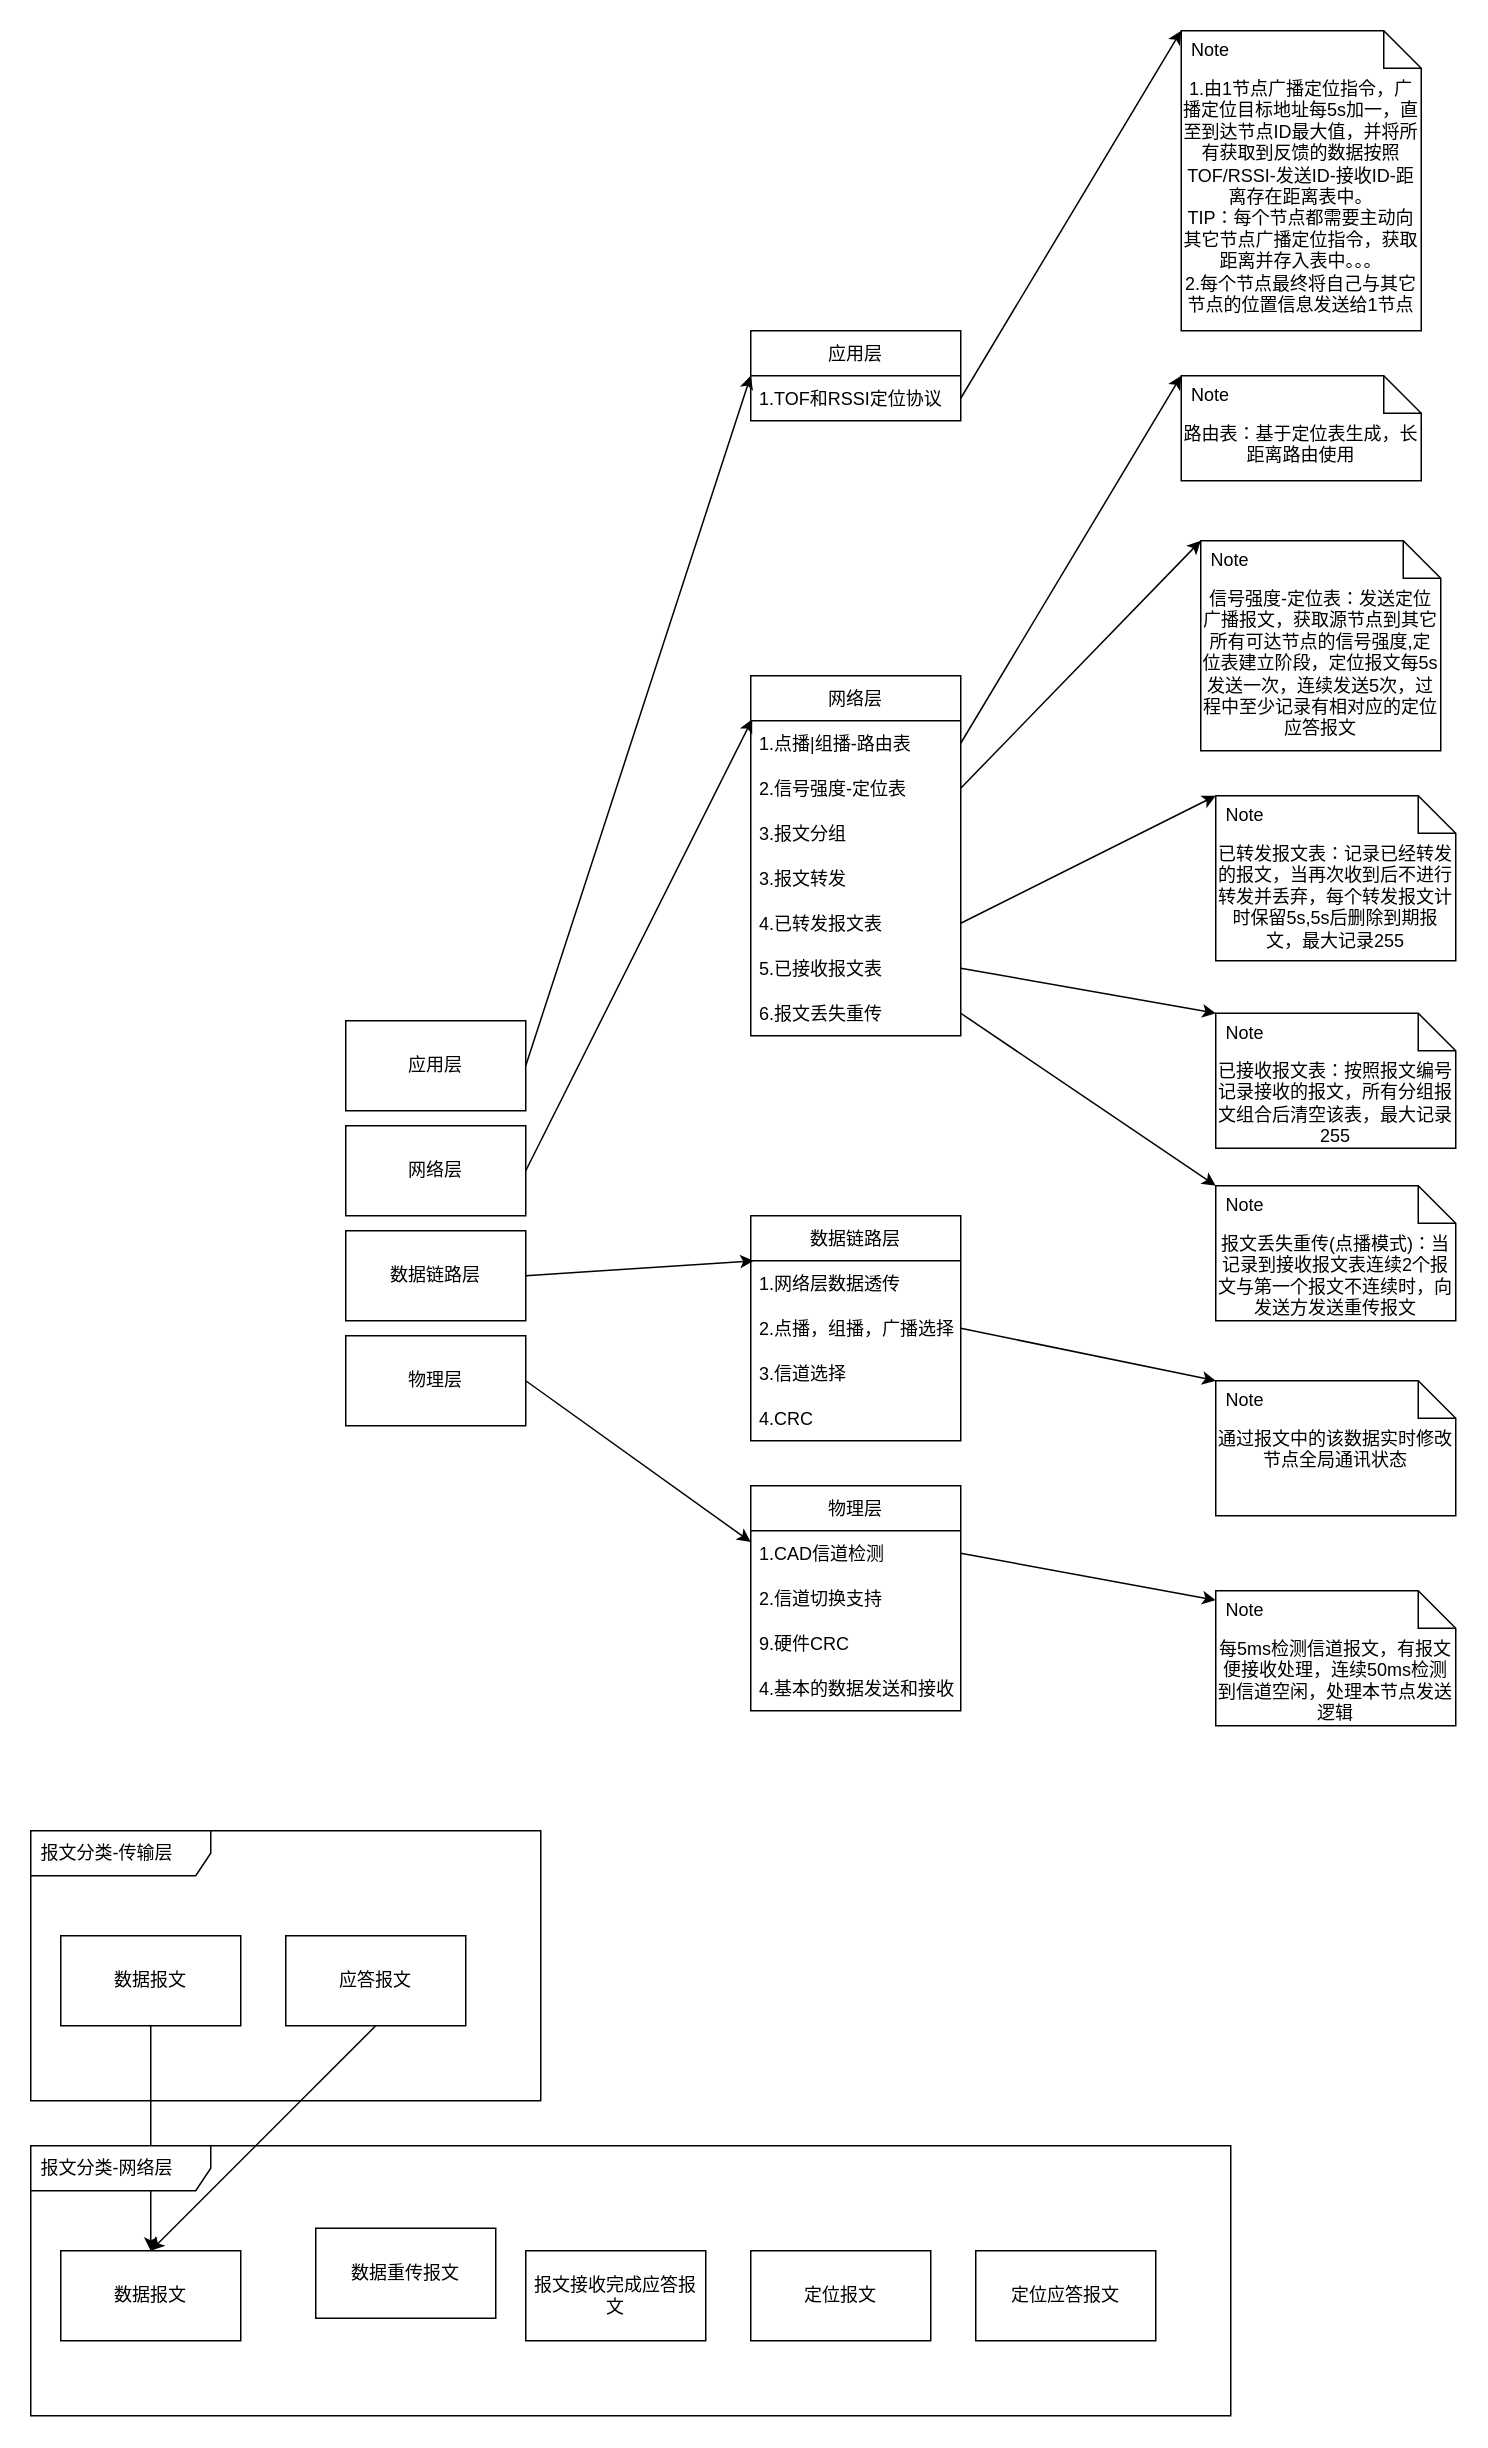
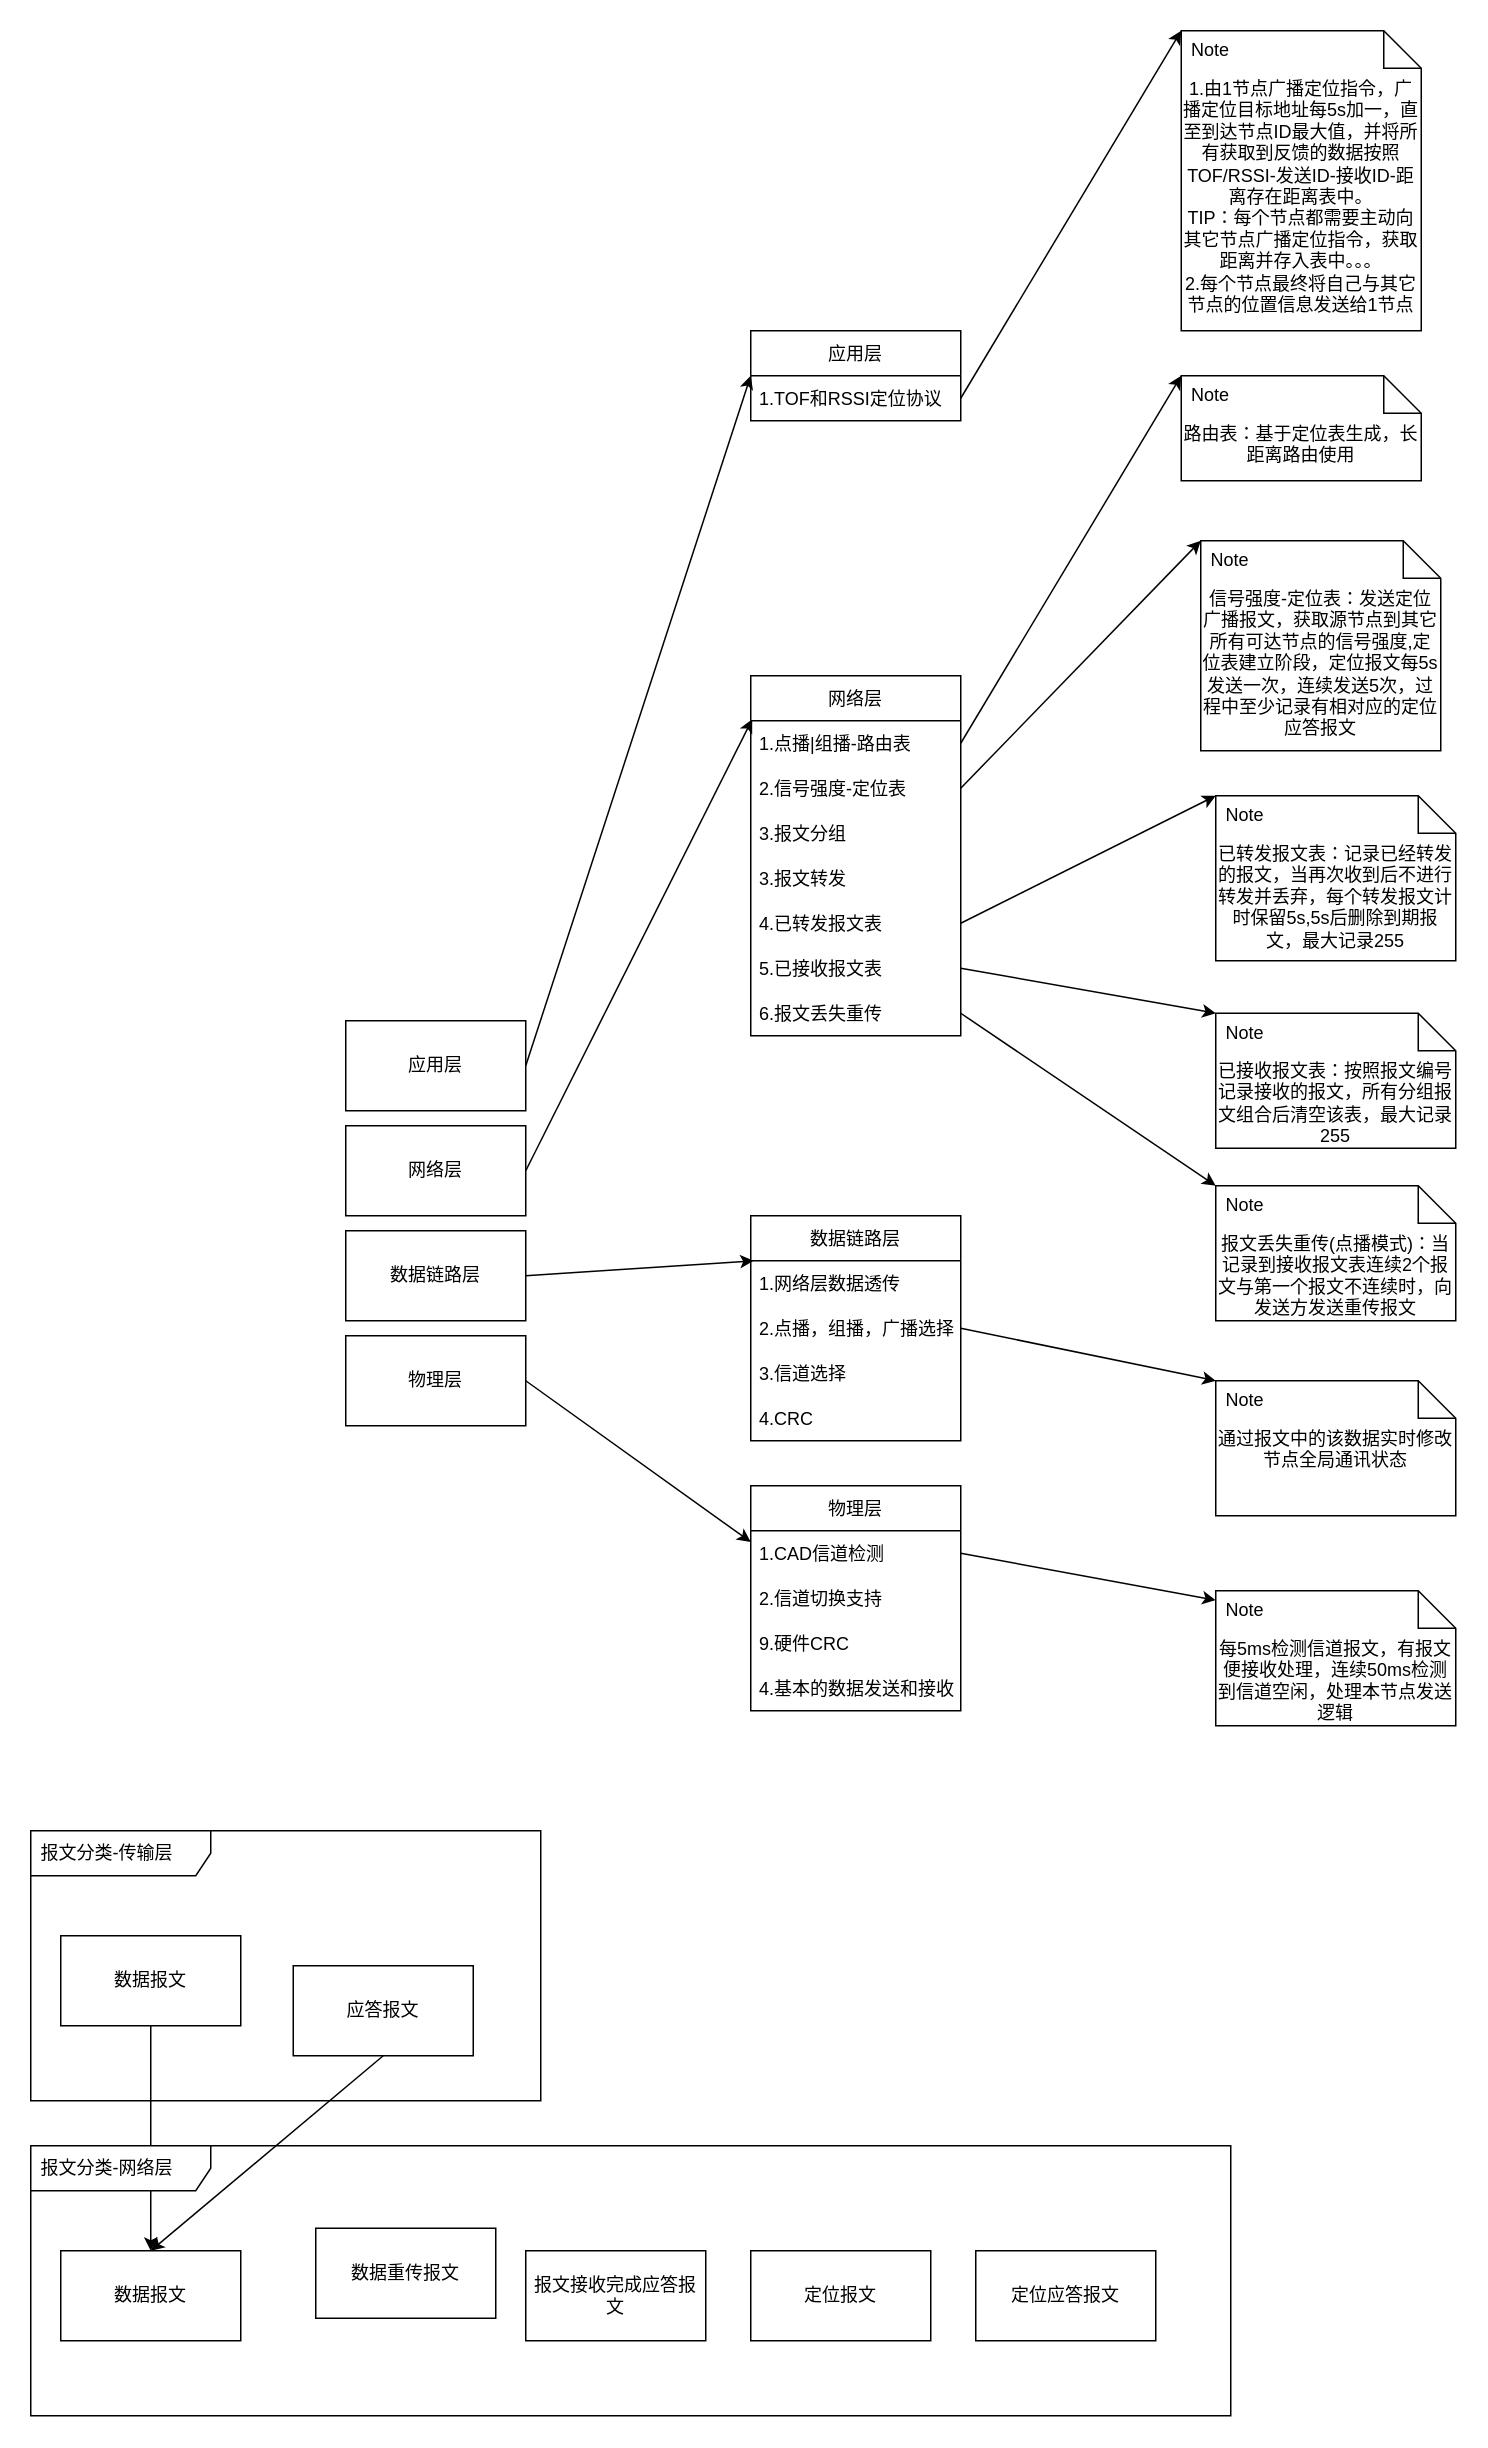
- <mxCell id="30" value="应答报文" style="rounded=0;whiteSpace=wrap;html=1;" parent="1" vertex="1"><mxGeometry x="190" y="1290" width="120" height="60" as="geometry" /></mxCell>
+ <mxCell id="30" value="应答报文" style="rounded=0;whiteSpace=wrap;html=1;" parent="1" vertex="1"><mxGeometry x="195" y="1310" width="120" height="60" as="geometry" /></mxCell>
